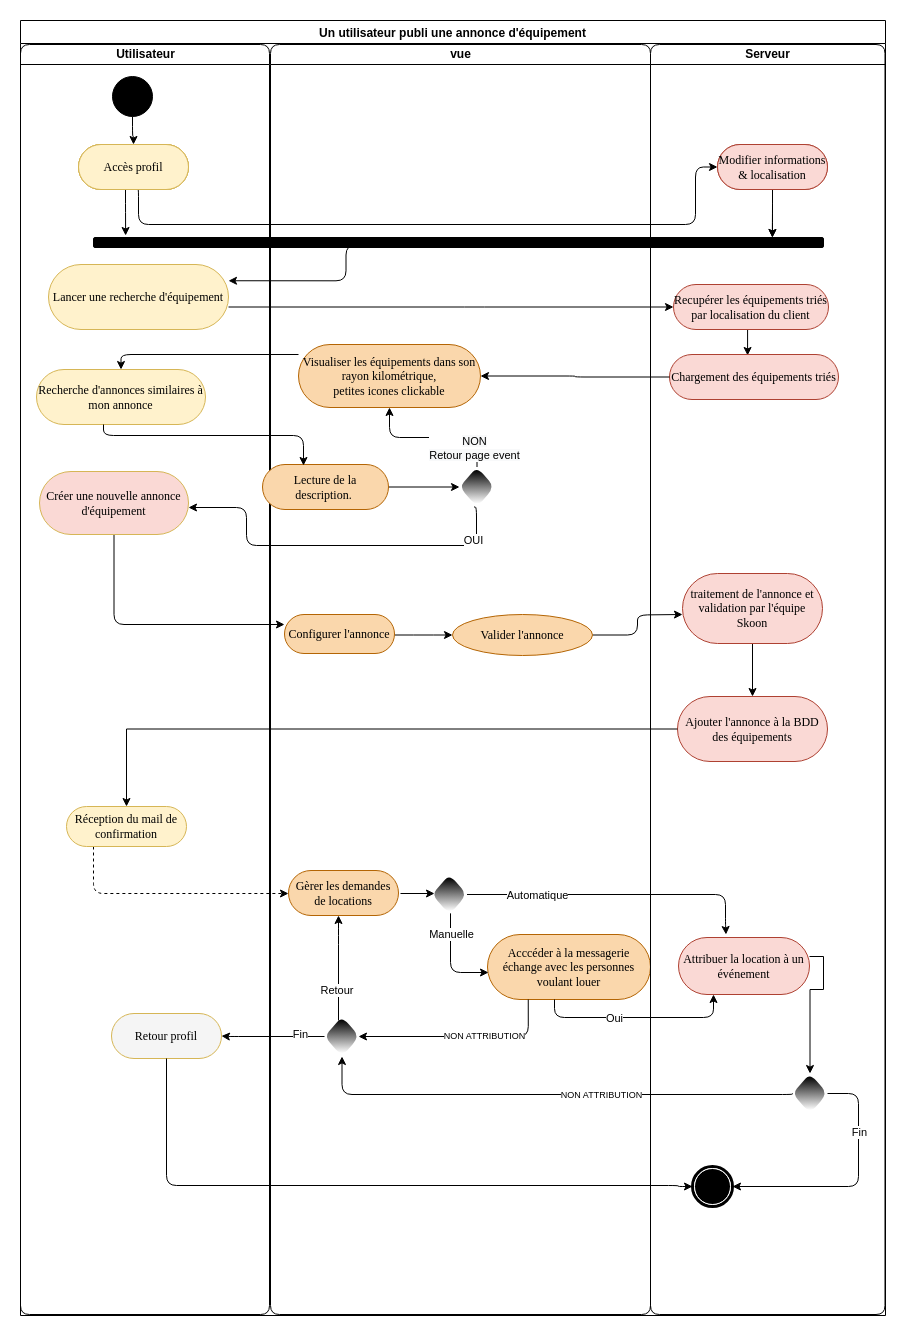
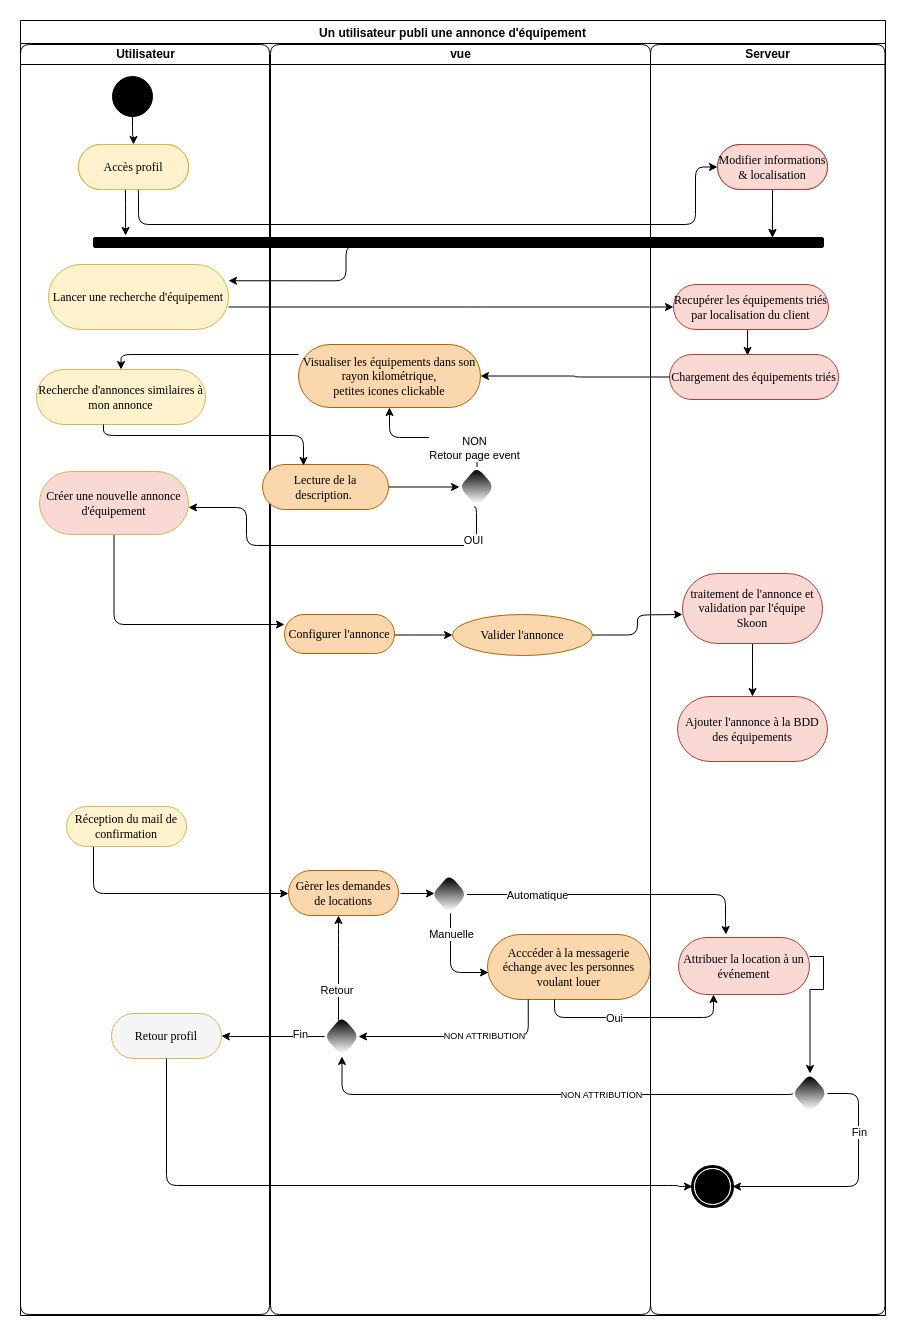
- <mxCell id="54" style="edgeStyle=orthogonalEdgeStyle;rounded=0;orthogonalLoop=1;jettySize=auto;html=1;" parent="2" source="24" target="45" edge="1"><mxGeometry relative="1" as="geometry" /></mxCell>
- <mxCell id="44" style="edgeStyle=orthogonalEdgeStyle;orthogonalLoop=1;jettySize=auto;html=1;dashed=1;" parent="2" source="45" target="11" edge="1"><mxGeometry relative="1" as="geometry"><Array as="points"><mxPoint x="73" y="849" /></Array><mxPoint x="73" y="812" as="sourcePoint" /></mxGeometry></mxCell>
+ <mxCell id="44" style="edgeStyle=orthogonalEdgeStyle;orthogonalLoop=1;jettySize=auto;html=1;" parent="2" source="45" target="11" edge="1"><mxGeometry relative="1" as="geometry"><Array as="points"><mxPoint x="73" y="849" /></Array><mxPoint x="73" y="812" as="sourcePoint" /></mxGeometry></mxCell>
